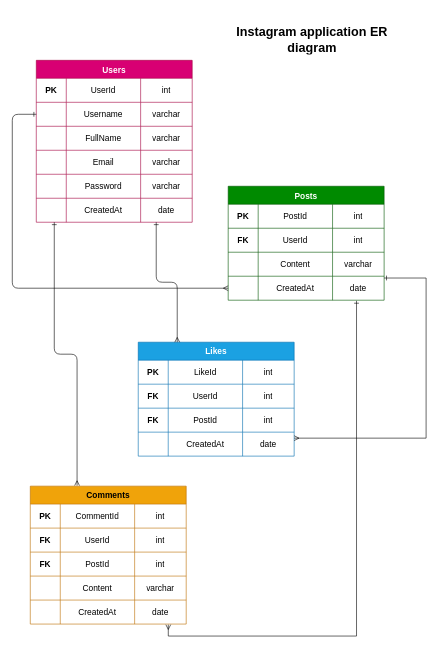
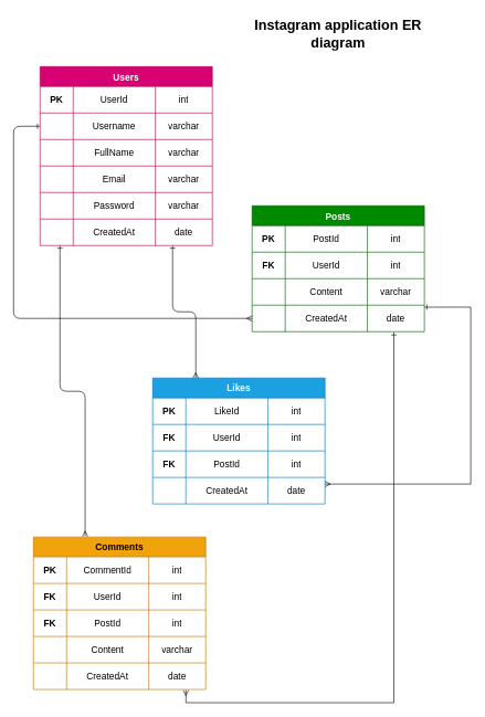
- <mxCell id="45" value="Instagram application ER diagram" style="shape=partialRectangle;html=1;whiteSpace=wrap;connectable=0;strokeColor=inherit;overflow=hidden;fillColor=none;top=0;left=0;bottom=0;right=0;pointerEvents=1;fontSize=21;fontStyle=1" parent="1" vertex="1"><mxGeometry x="350" y="20" width="340" height="90" as="geometry"><mxRectangle width="124" height="40" as="alternateBounds" /></mxGeometry></mxCell>
+ <mxCell id="45" value="Instagram application ER diagram" style="shape=partialRectangle;html=1;whiteSpace=wrap;connectable=0;strokeColor=inherit;overflow=hidden;fillColor=none;top=0;left=0;bottom=0;right=0;pointerEvents=1;fontSize=21;fontStyle=1" parent="1" vertex="1"><mxGeometry x="340" y="5" width="340" height="90" as="geometry"><mxRectangle width="124" height="40" as="alternateBounds" /></mxGeometry></mxCell>
